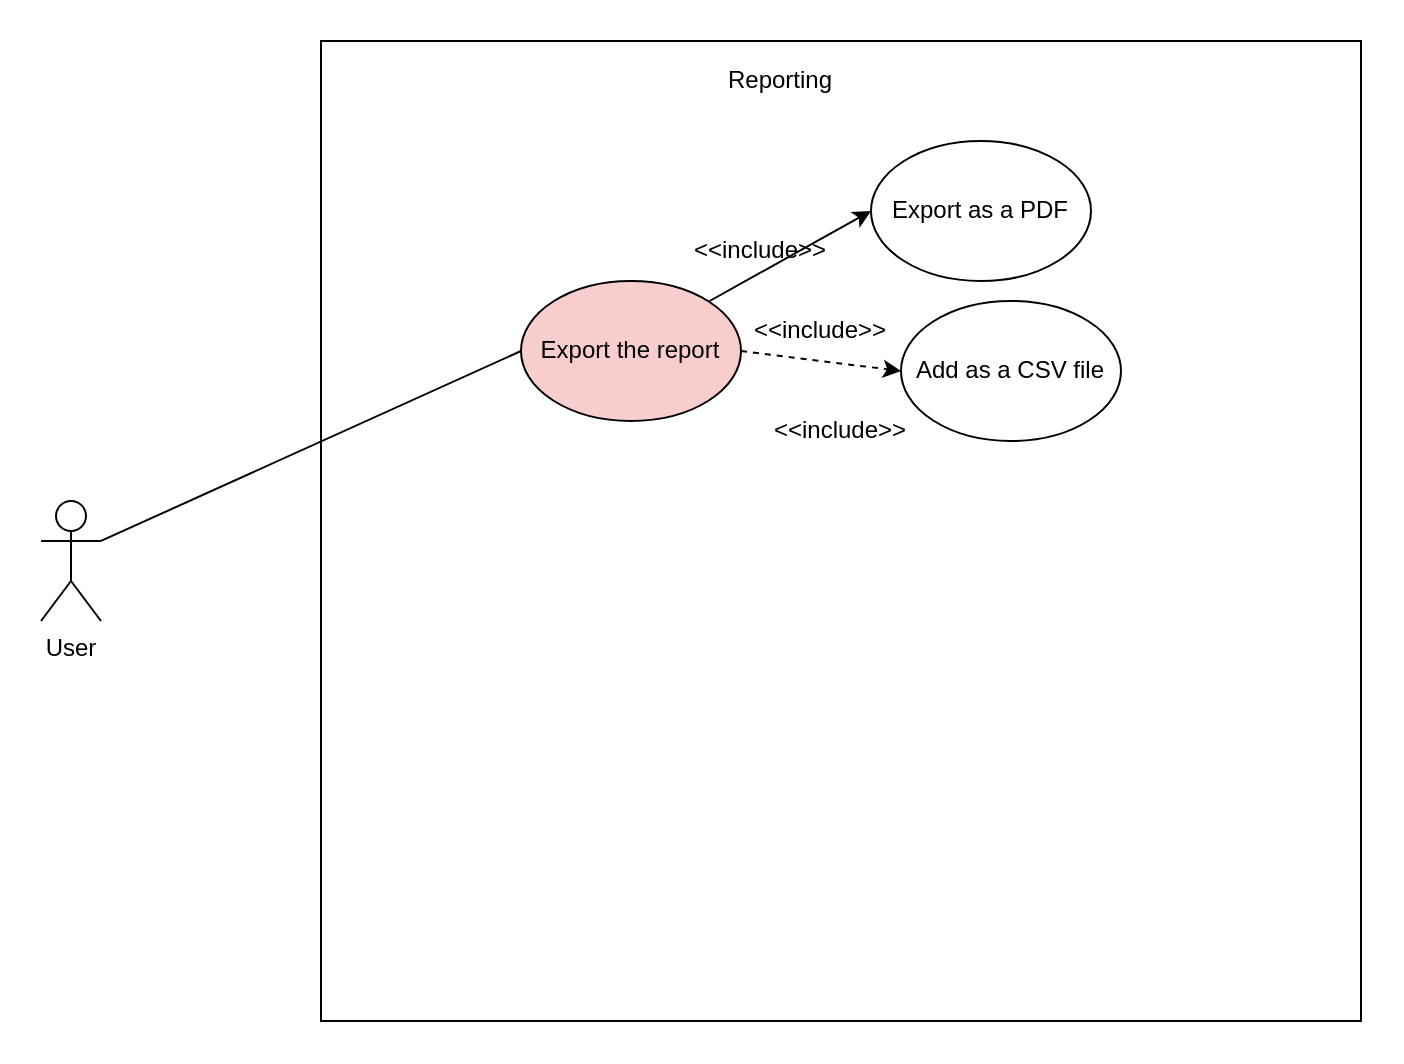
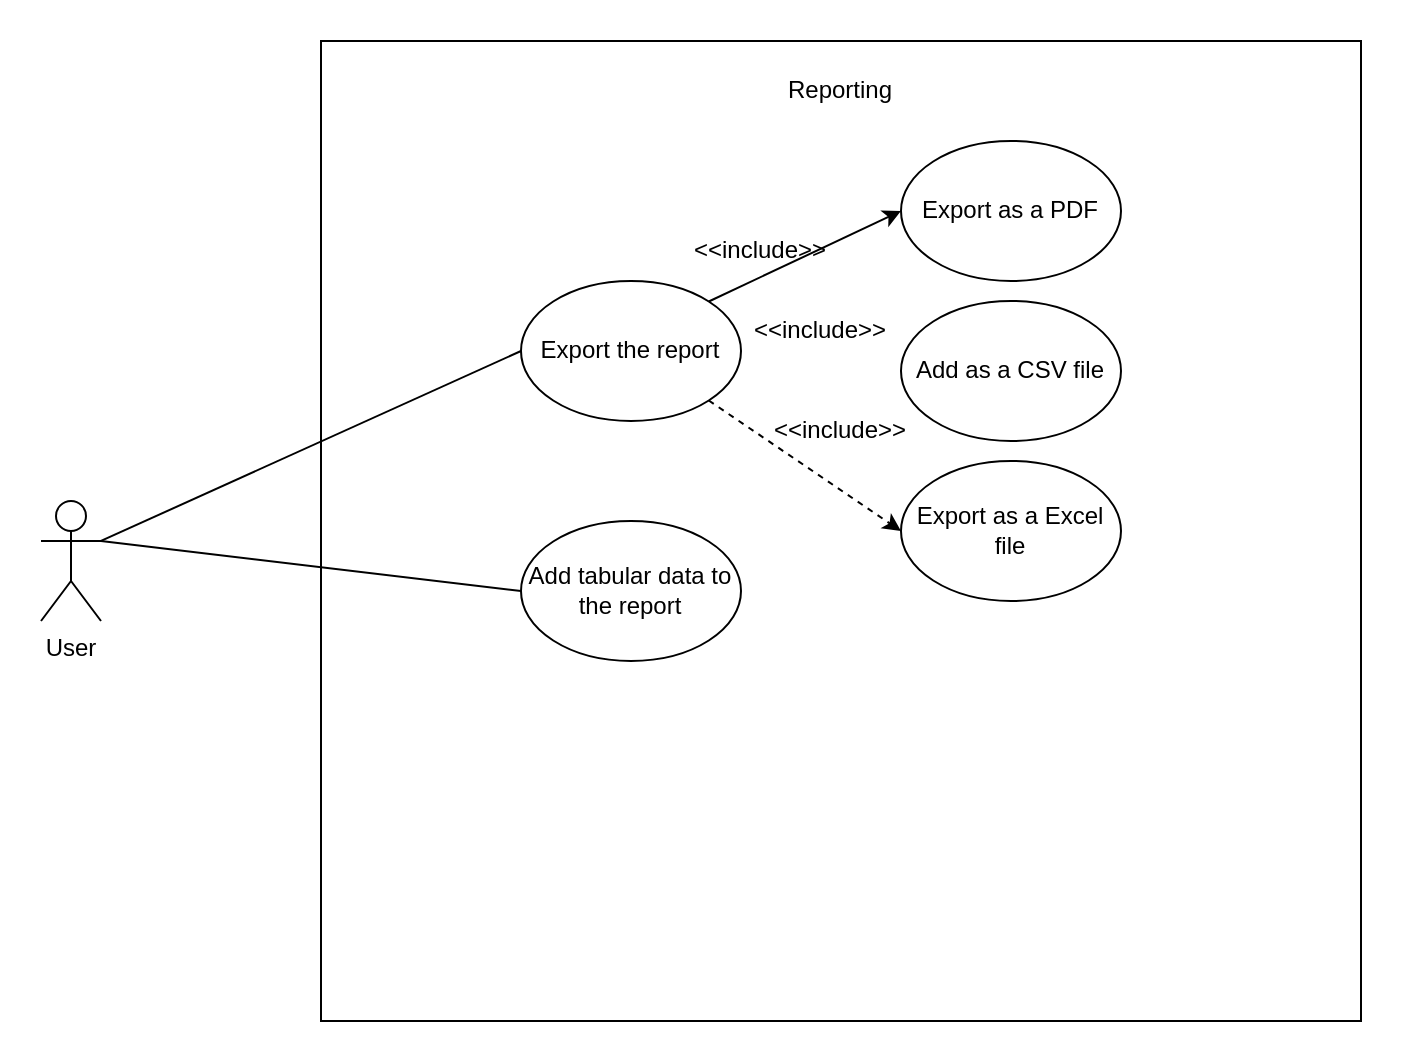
- <mxCell id="6" value="Reporting" style="text;html=1;align=center;verticalAlign=middle;whiteSpace=wrap;rounded=0;" vertex="1" parent="1"><mxGeometry x="305" y="25" width="170" height="30" as="geometry" /></mxCell>
+ <mxCell id="6" value="Reporting" style="text;html=1;align=center;verticalAlign=middle;whiteSpace=wrap;rounded=0;" vertex="1" parent="1"><mxGeometry x="335" y="30" width="170" height="30" as="geometry" /></mxCell>
- <mxCell id="7" value="Export as a PDF" style="ellipse;whiteSpace=wrap;html=1;" vertex="1" parent="1"><mxGeometry x="435" y="70" width="110" height="70" as="geometry" /></mxCell>
+ <mxCell id="7" value="Export as a PDF" style="ellipse;whiteSpace=wrap;html=1;" vertex="1" parent="1"><mxGeometry x="450" y="70" width="110" height="70" as="geometry" /></mxCell>
- <mxCell id="4" value="Export the report" style="ellipse;whiteSpace=wrap;html=1;fillColor=#f8cecc;" vertex="1" parent="1"><mxGeometry x="260" y="140" width="110" height="70" as="geometry" /></mxCell>
+ <mxCell id="4" value="Export the report" style="ellipse;whiteSpace=wrap;html=1;" vertex="1" parent="1"><mxGeometry x="260" y="140" width="110" height="70" as="geometry" /></mxCell>
- <mxCell id="14" value="" style="endArrow=classic;html=1;rounded=0;entryX=0;entryY=0.5;entryDx=0;entryDy=0;exitX=1;exitY=0.5;exitDx=0;exitDy=0;dashed=1;" edge="1" parent="1" source="4" target="12"><mxGeometry width="50" height="50" relative="1" as="geometry"><mxPoint x="380" y="185" as="sourcePoint" /><mxPoint x="460" y="115" as="targetPoint" /></mxGeometry></mxCell>
+ <mxCell id="15" value="" style="endArrow=classic;html=1;rounded=0;entryX=0;entryY=0.5;entryDx=0;entryDy=0;dashed=1;exitX=1;exitY=1;exitDx=0;exitDy=0;" edge="1" parent="1" source="4" target="13"><mxGeometry width="50" height="50" relative="1" as="geometry"><mxPoint x="370" y="190" as="sourcePoint" /><mxPoint x="460" y="195" as="targetPoint" /></mxGeometry></mxCell>
+ <mxCell id="13" value="Export as a Excel file" style="ellipse;whiteSpace=wrap;html=1;" vertex="1" parent="1"><mxGeometry x="450" y="230" width="110" height="70" as="geometry" /></mxCell>
+ <mxCell id="11" value="" style="endArrow=none;html=1;rounded=0;entryX=0;entryY=0.5;entryDx=0;entryDy=0;exitX=1;exitY=0.333;exitDx=0;exitDy=0;exitPerimeter=0;" edge="1" parent="1" source="3" target="10"><mxGeometry width="50" height="50" relative="1" as="geometry"><mxPoint x="60" y="110" as="sourcePoint" /><mxPoint x="270" y="115" as="targetPoint" /></mxGeometry></mxCell>
+ <mxCell id="10" value="Add tabular data to the report" style="ellipse;whiteSpace=wrap;html=1;" vertex="1" parent="1"><mxGeometry x="260" y="260" width="110" height="70" as="geometry" /></mxCell>
